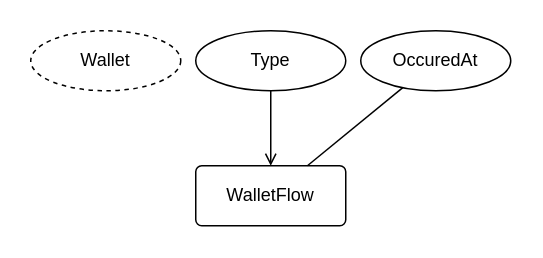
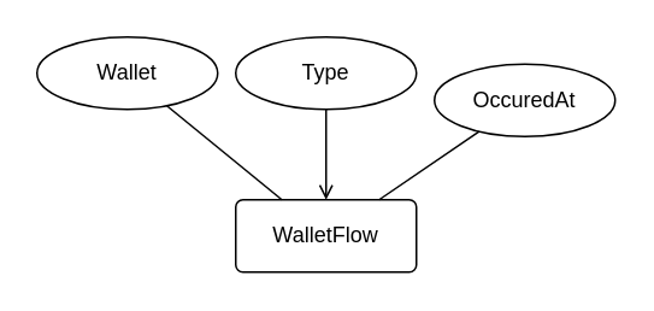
- <mxCell id="3" value="Wallet" style="ellipse;whiteSpace=wrap;html=1;align=center;dashed=1;" parent="1" vertex="1"><mxGeometry x="20" y="20" width="100" height="40" as="geometry" /></mxCell>
+ <mxCell id="3" value="Wallet" style="ellipse;whiteSpace=wrap;html=1;align=center;" parent="1" vertex="1"><mxGeometry x="20" y="20" width="100" height="40" as="geometry" /></mxCell>
- <mxCell id="7" value="OccuredAt" style="ellipse;whiteSpace=wrap;html=1;align=center;" parent="1" vertex="1"><mxGeometry x="240" y="20" width="100" height="40" as="geometry" /></mxCell>
+ <mxCell id="7" value="OccuredAt" style="ellipse;whiteSpace=wrap;html=1;align=center;" parent="1" vertex="1"><mxGeometry x="240" y="35" width="100" height="40" as="geometry" /></mxCell>
+ <mxCell id="4" value="" style="endArrow=none;html=1;rounded=0;" parent="1" source="3" target="2" edge="1"><mxGeometry relative="1" as="geometry"><mxPoint x="70" y="170" as="sourcePoint" /><mxPoint x="230" y="170" as="targetPoint" /></mxGeometry></mxCell>
